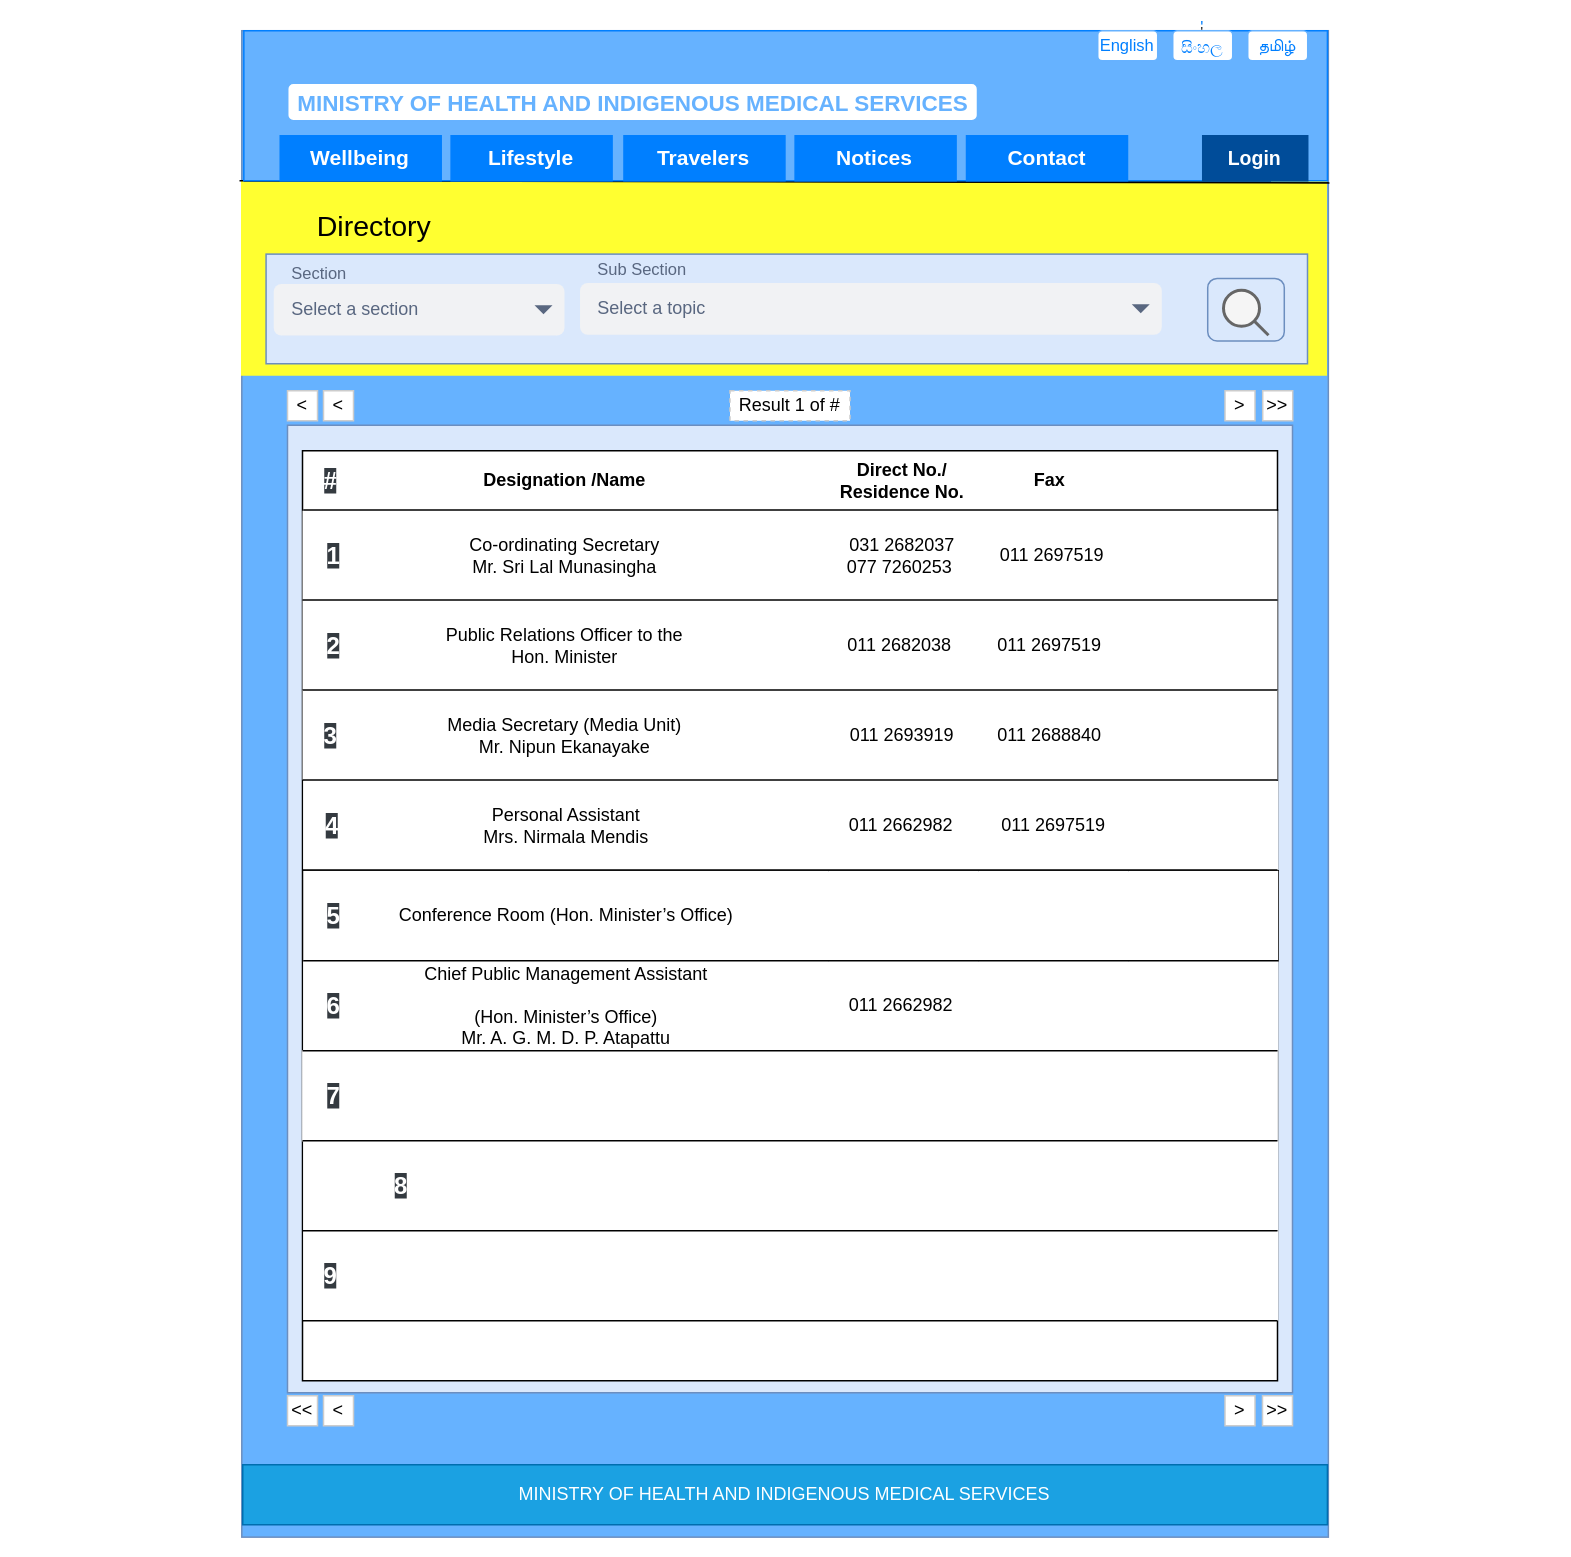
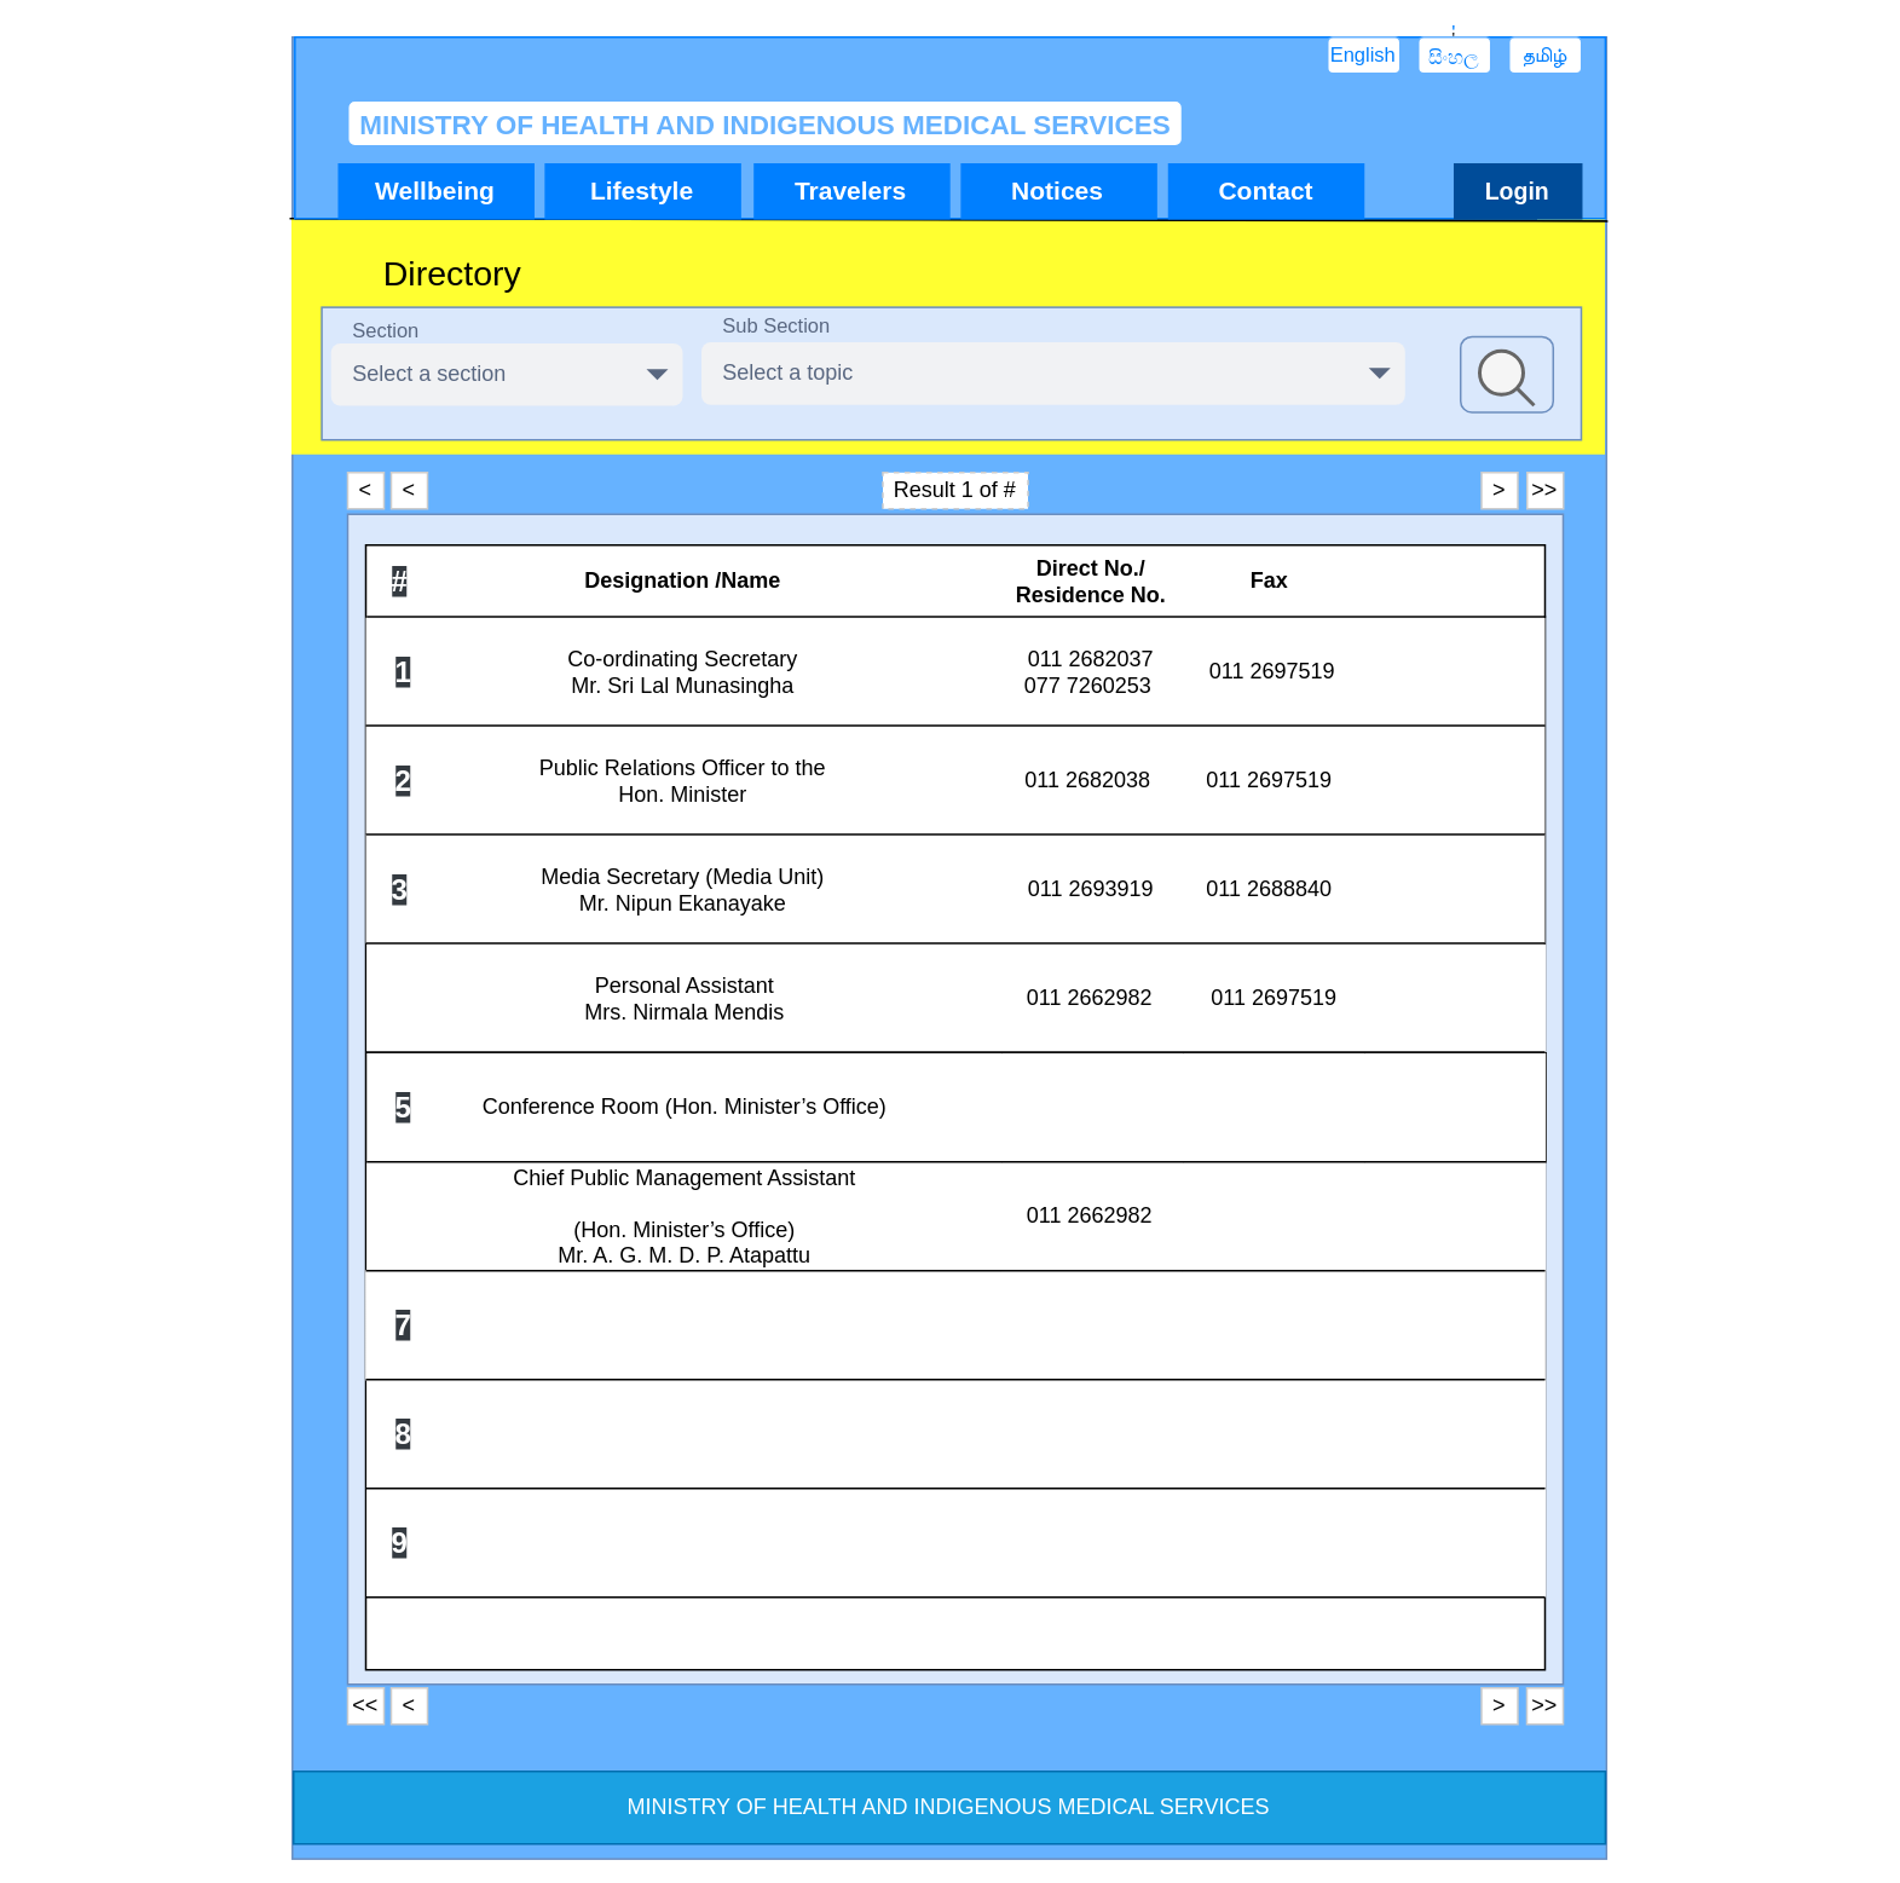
- <mxCell id="60" value="031 2682037&lt;br&gt;077 7260253&amp;nbsp;" style="rounded=0;whiteSpace=wrap;html=1;fillColor=#ffffff;gradientColor=#ffffff;strokeColor=none;" vertex="1" parent="58"><mxGeometry x="350" width="100" height="60" as="geometry" /></mxCell>
+ <mxCell id="60" value="011 2682037&lt;br&gt;077 7260253&amp;nbsp;" style="rounded=0;whiteSpace=wrap;html=1;fillColor=#ffffff;gradientColor=#ffffff;strokeColor=none;" vertex="1" parent="58"><mxGeometry x="350" width="100" height="60" as="geometry" /></mxCell>
- <mxCell id="86" value="&lt;span style=&quot;color: rgb(255 , 255 , 255) ; font-family: , &amp;#34;blinkmacsystemfont&amp;#34; , &amp;#34;segoe ui&amp;#34; , &amp;#34;roboto&amp;#34; , &amp;#34;helvetica neue&amp;#34; , &amp;#34;arial&amp;#34; , &amp;#34;noto sans&amp;#34; , sans-serif , &amp;#34;apple color emoji&amp;#34; , &amp;#34;segoe ui emoji&amp;#34; , &amp;#34;segoe ui symbol&amp;#34; , &amp;#34;noto color emoji&amp;#34; ; font-size: 16px ; font-weight: 700 ; text-align: left ; background-color: rgb(52 , 58 , 64)&quot;&gt;4&lt;/span&gt;" style="text;html=1;strokeColor=none;fillColor=none;align=center;verticalAlign=middle;whiteSpace=wrap;rounded=0;" vertex="1" parent="80"><mxGeometry x="-0.5" y="20" width="40" height="20" as="geometry" /></mxCell>
- <mxCell id="100" value="&lt;span style=&quot;color: rgb(255 , 255 , 255) ; font-family: , &amp;#34;blinkmacsystemfont&amp;#34; , &amp;#34;segoe ui&amp;#34; , &amp;#34;roboto&amp;#34; , &amp;#34;helvetica neue&amp;#34; , &amp;#34;arial&amp;#34; , &amp;#34;noto sans&amp;#34; , sans-serif , &amp;#34;apple color emoji&amp;#34; , &amp;#34;segoe ui emoji&amp;#34; , &amp;#34;segoe ui symbol&amp;#34; , &amp;#34;noto color emoji&amp;#34; ; font-size: 16px ; font-weight: 700 ; text-align: left ; background-color: rgb(52 , 58 , 64)&quot;&gt;6&lt;/span&gt;" style="text;html=1;strokeColor=none;fillColor=none;align=center;verticalAlign=middle;whiteSpace=wrap;rounded=0;" vertex="1" parent="94"><mxGeometry y="20" width="40" height="20" as="geometry" /></mxCell>
- <mxCell id="114" value="&lt;span style=&quot;color: rgb(255 , 255 , 255) ; font-family: , &amp;#34;blinkmacsystemfont&amp;#34; , &amp;#34;segoe ui&amp;#34; , &amp;#34;roboto&amp;#34; , &amp;#34;helvetica neue&amp;#34; , &amp;#34;arial&amp;#34; , &amp;#34;noto sans&amp;#34; , sans-serif , &amp;#34;apple color emoji&amp;#34; , &amp;#34;segoe ui emoji&amp;#34; , &amp;#34;segoe ui symbol&amp;#34; , &amp;#34;noto color emoji&amp;#34; ; font-size: 16px ; font-weight: 700 ; text-align: left ; background-color: rgb(52 , 58 , 64)&quot;&gt;8&lt;/span&gt;" style="text;html=1;strokeColor=none;fillColor=none;align=center;verticalAlign=middle;whiteSpace=wrap;rounded=0;" vertex="1" parent="108"><mxGeometry x="45" y="20" width="40" height="20" as="geometry" /></mxCell>
+ <mxCell id="114" value="&lt;span style=&quot;color: rgb(255 , 255 , 255) ; font-family: , &amp;#34;blinkmacsystemfont&amp;#34; , &amp;#34;segoe ui&amp;#34; , &amp;#34;roboto&amp;#34; , &amp;#34;helvetica neue&amp;#34; , &amp;#34;arial&amp;#34; , &amp;#34;noto sans&amp;#34; , sans-serif , &amp;#34;apple color emoji&amp;#34; , &amp;#34;segoe ui emoji&amp;#34; , &amp;#34;segoe ui symbol&amp;#34; , &amp;#34;noto color emoji&amp;#34; ; font-size: 16px ; font-weight: 700 ; text-align: left ; background-color: rgb(52 , 58 , 64)&quot;&gt;8&lt;/span&gt;" style="text;html=1;strokeColor=none;fillColor=none;align=center;verticalAlign=middle;whiteSpace=wrap;rounded=0;" vertex="1" parent="108"><mxGeometry y="20" width="40" height="20" as="geometry" /></mxCell>
